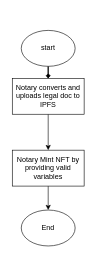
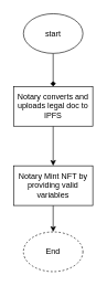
- <mxCell id="3" value="start" style="ellipse;whiteSpace=wrap;html=1;" vertex="1" parent="1"><mxGeometry x="35" y="50" width="90" height="60" as="geometry" /></mxCell>
+ <mxCell id="3" value="start" style="ellipse;whiteSpace=wrap;html=1;" vertex="1" parent="1"><mxGeometry x="35" y="20" width="90" height="60" as="geometry" /></mxCell>
- <mxCell id="8" value="End" style="ellipse;whiteSpace=wrap;html=1;" vertex="1" parent="1"><mxGeometry x="35" y="350" width="90" height="60" as="geometry" /></mxCell>
+ <mxCell id="8" value="End" style="ellipse;whiteSpace=wrap;html=1;dashed=1;" vertex="1" parent="1"><mxGeometry x="35" y="350" width="90" height="60" as="geometry" /></mxCell>
